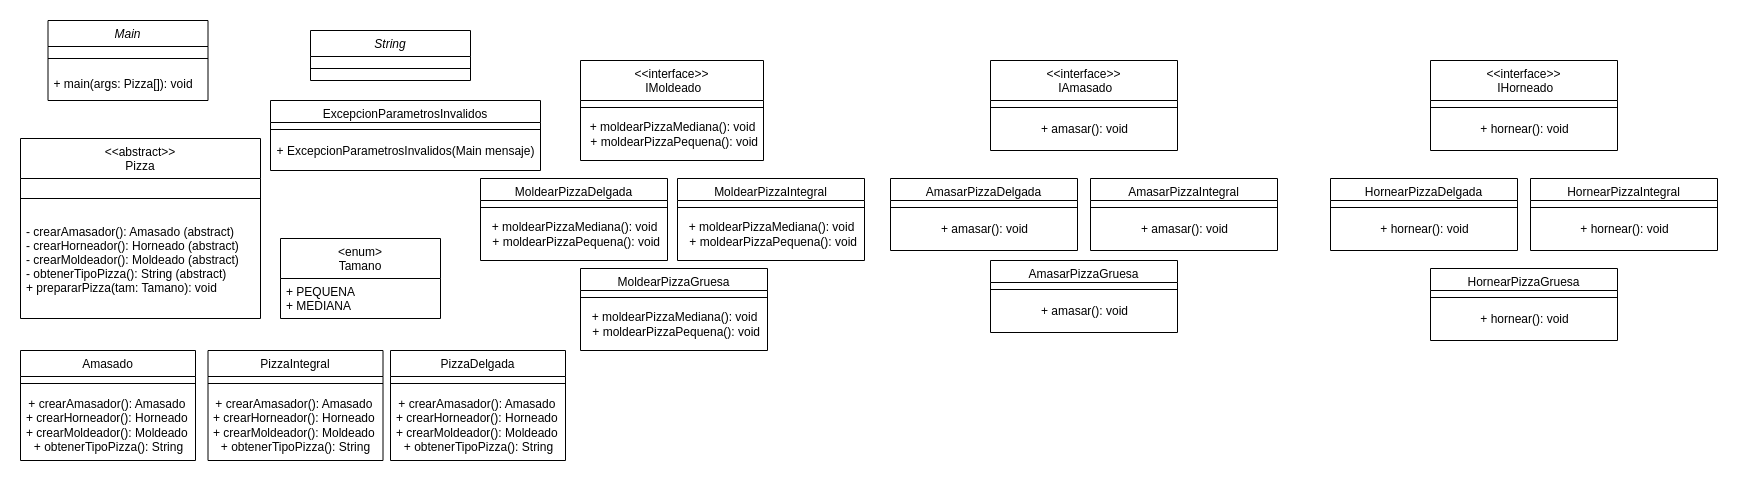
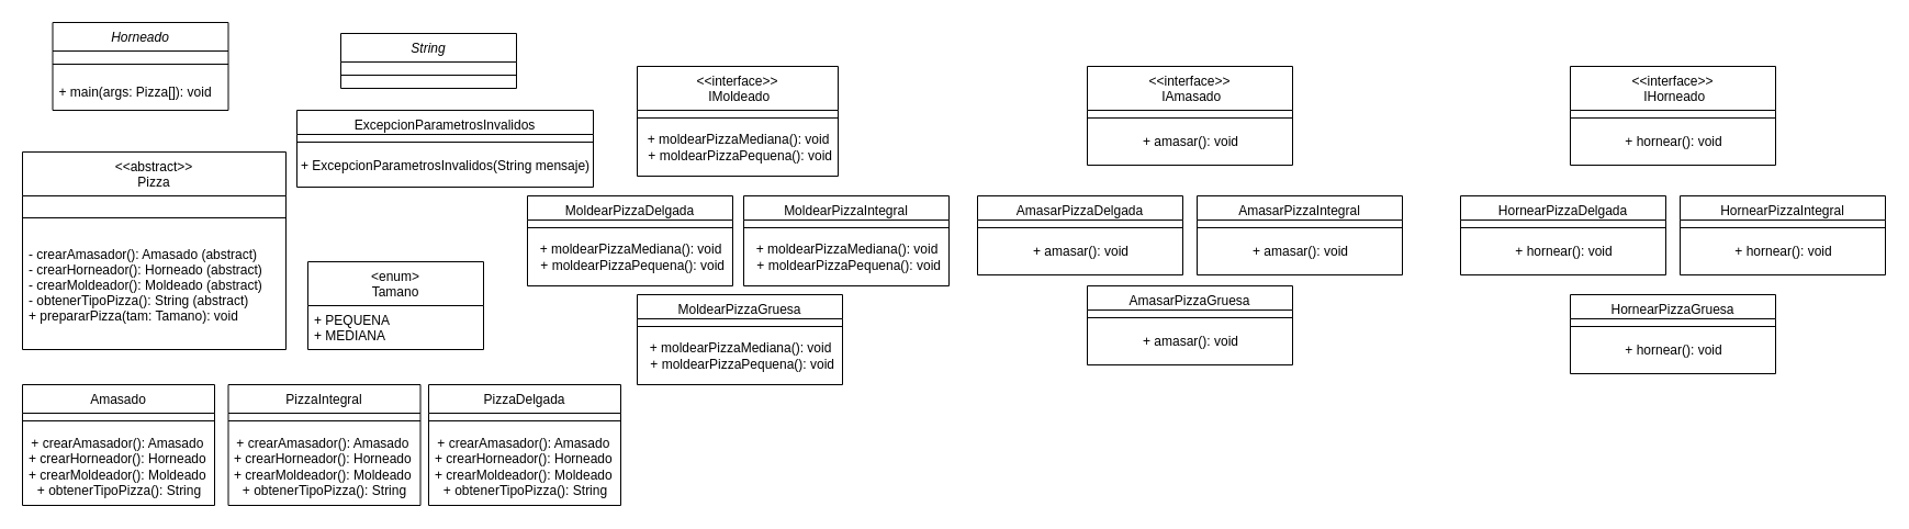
- <mxCell id="2" value="Main" style="swimlane;fontStyle=2;align=center;verticalAlign=top;childLayout=stackLayout;horizontal=1;startSize=26;horizontalStack=0;resizeParent=1;resizeLast=0;collapsible=1;marginBottom=0;rounded=0;shadow=0;strokeWidth=1;" parent="1" vertex="1"><mxGeometry x="47.5" y="20" width="160" height="80" as="geometry"><mxRectangle x="230" y="140" width="160" height="26" as="alternateBounds" /></mxGeometry></mxCell>
+ <mxCell id="2" value="Horneado" style="swimlane;fontStyle=2;align=center;verticalAlign=top;childLayout=stackLayout;horizontal=1;startSize=26;horizontalStack=0;resizeParent=1;resizeLast=0;collapsible=1;marginBottom=0;rounded=0;shadow=0;strokeWidth=1;" parent="1" vertex="1"><mxGeometry x="47.5" y="20" width="160" height="80" as="geometry"><mxRectangle x="230" y="140" width="160" height="26" as="alternateBounds" /></mxGeometry></mxCell>
- <mxCell id="57" value="+ ExcepcionParametrosInvalidos(Main mensaje)" style="text;html=1;align=center;verticalAlign=middle;resizable=0;points=[];autosize=1;strokeColor=none;fillColor=none;" vertex="1" parent="55"><mxGeometry y="36" width="270" height="30" as="geometry" /></mxCell>
+ <mxCell id="57" value="+ ExcepcionParametrosInvalidos(String mensaje)" style="text;html=1;align=center;verticalAlign=middle;resizable=0;points=[];autosize=1;strokeColor=none;fillColor=none;" vertex="1" parent="55"><mxGeometry y="36" width="270" height="30" as="geometry" /></mxCell>
